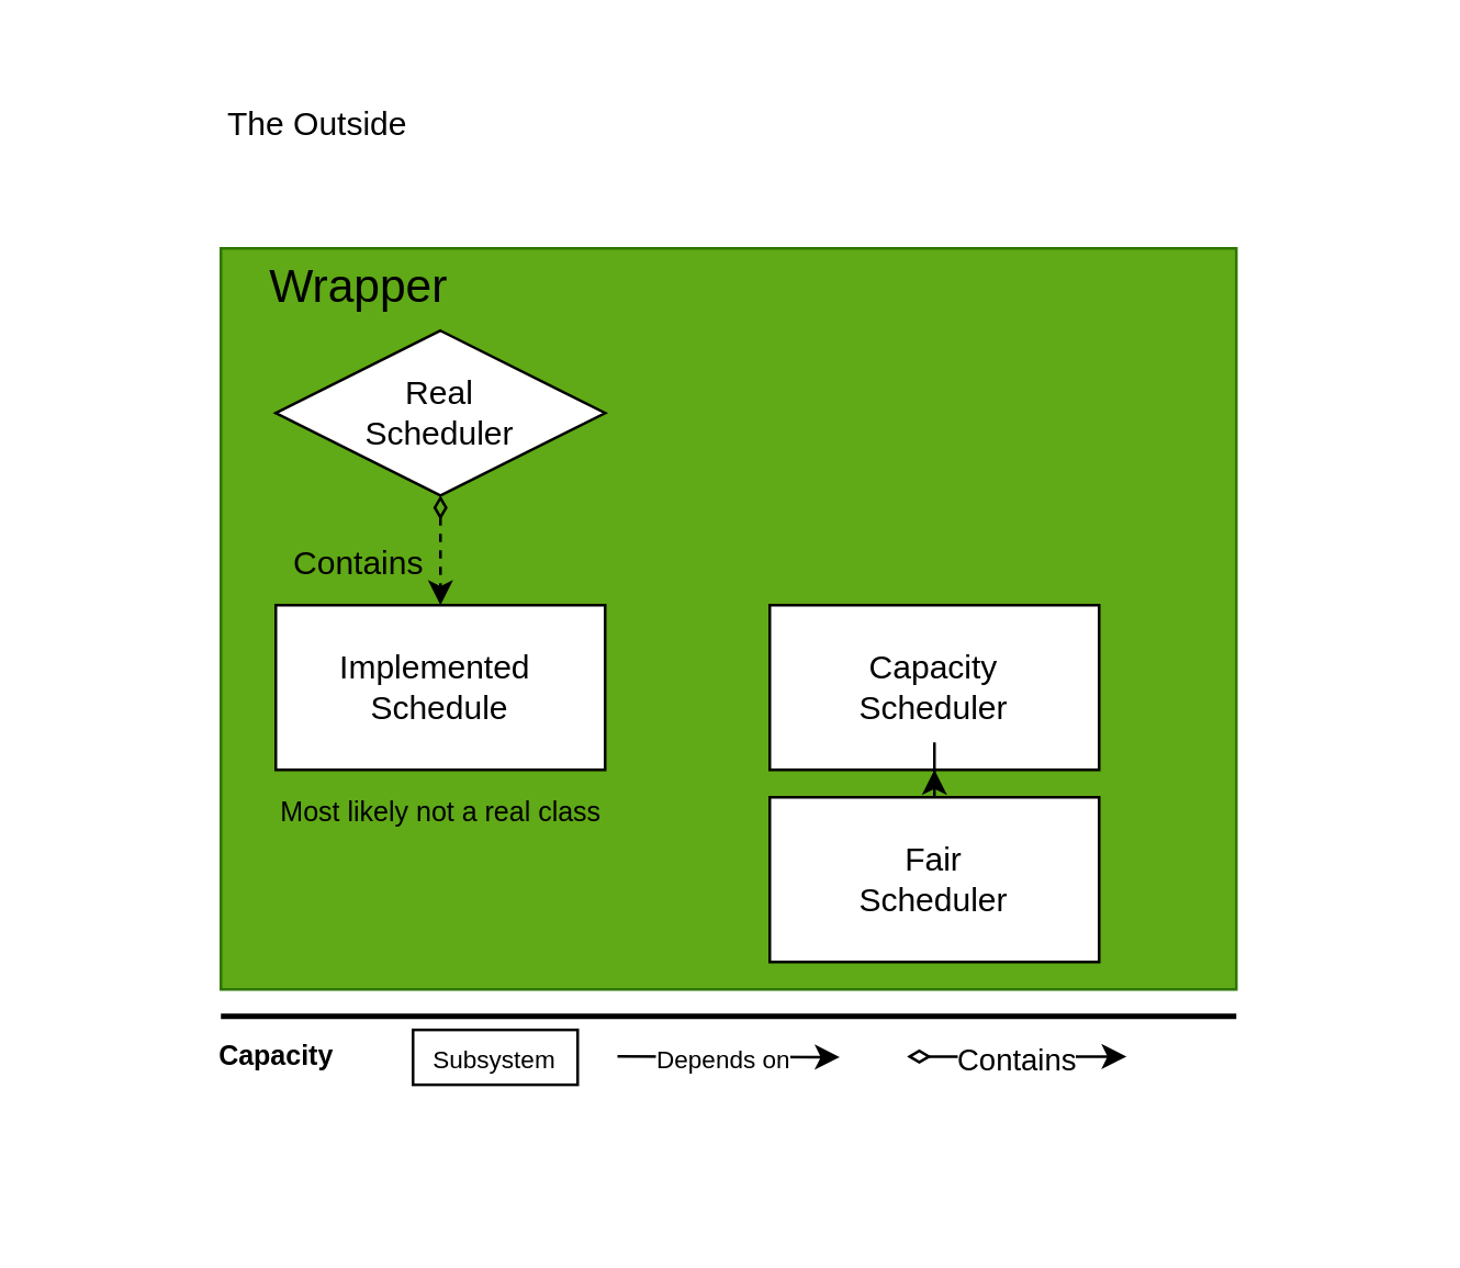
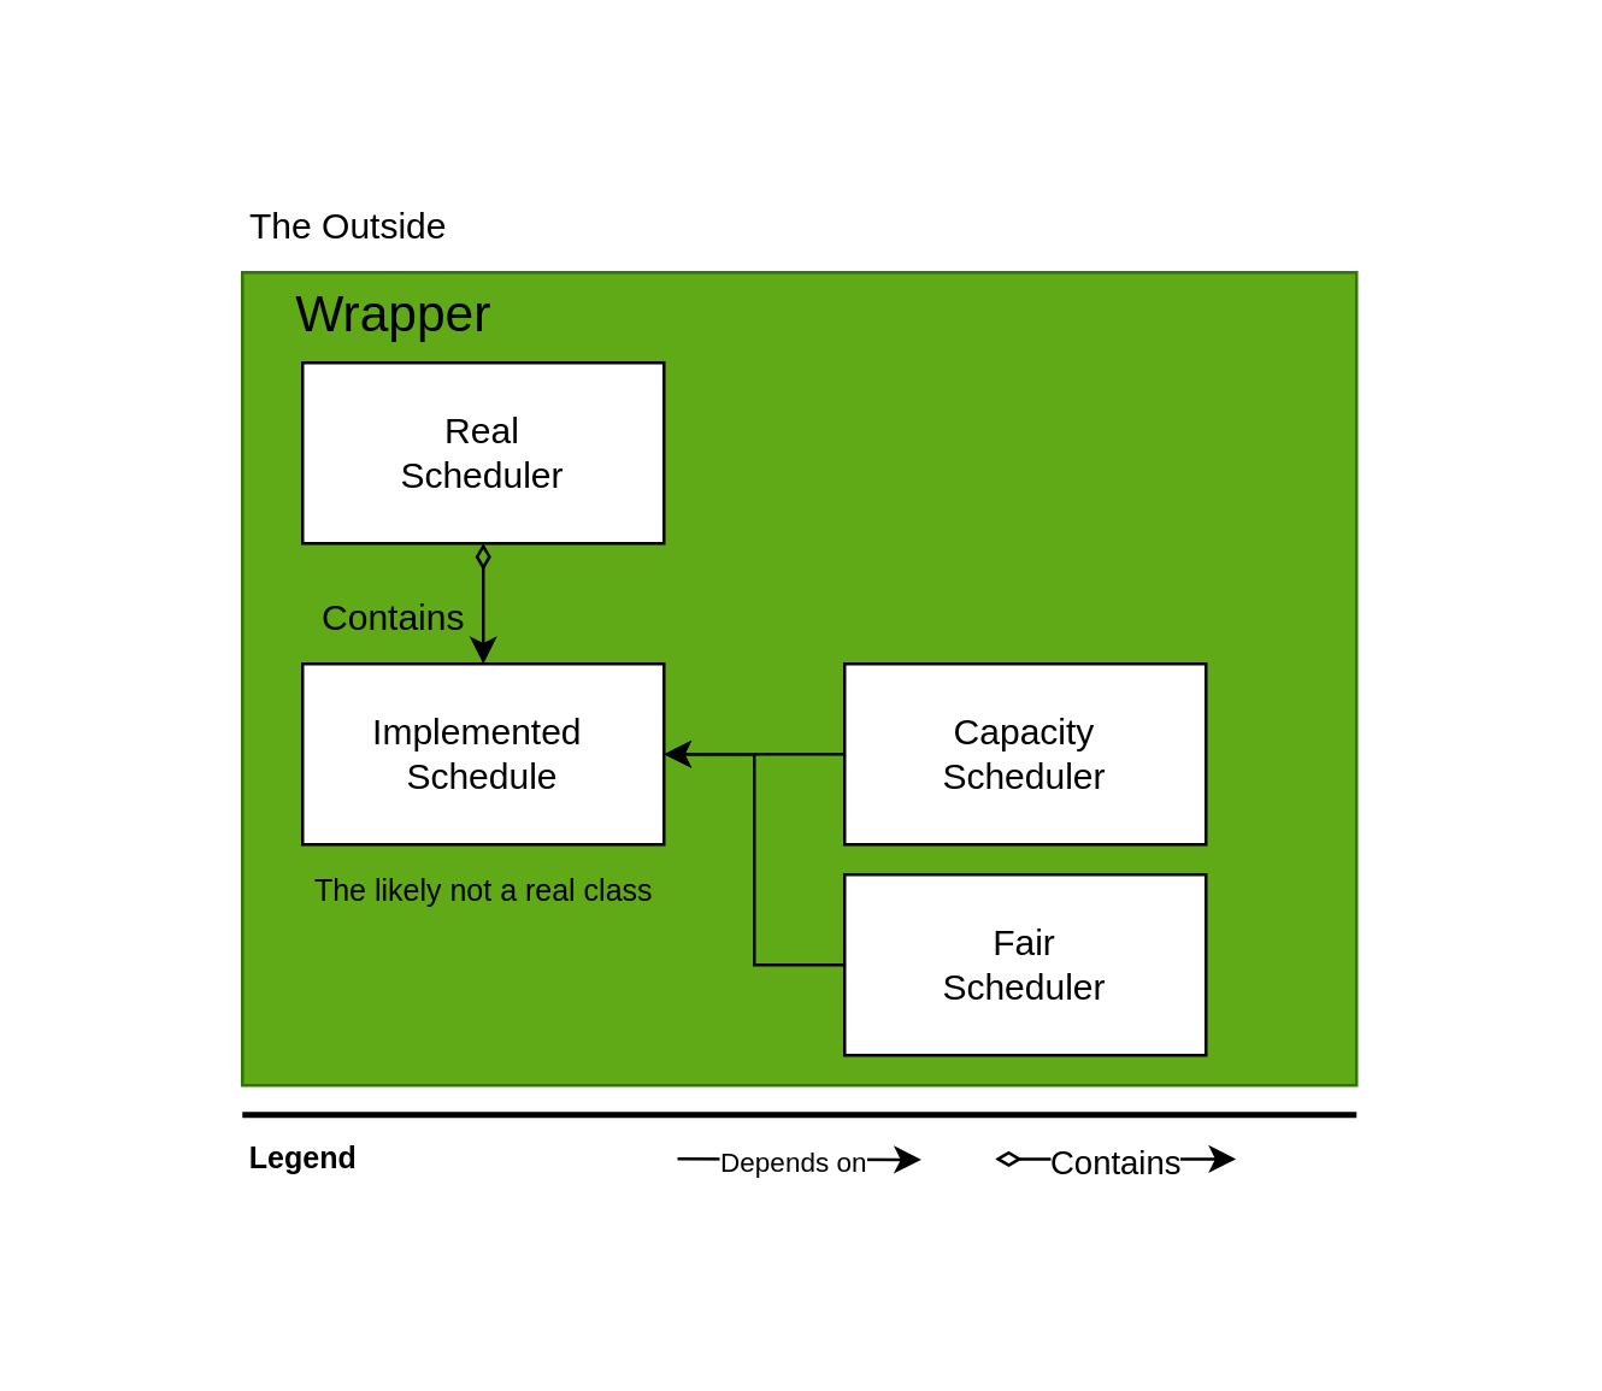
- <mxCell id="4" value="The Outside" style="text;html=1;align=center;verticalAlign=middle;resizable=0;points=[];autosize=1;strokeColor=none;fillColor=none;" parent="1" vertex="1"><mxGeometry x="70" y="30" width="90" height="30" as="geometry" /></mxCell>
+ <mxCell id="4" value="The Outside" style="text;html=1;align=center;verticalAlign=middle;resizable=0;points=[];autosize=1;strokeColor=none;fillColor=none;" parent="1" vertex="1"><mxGeometry x="70" y="60" width="90" height="30" as="geometry" /></mxCell>
- <mxCell id="7" value="&lt;div&gt;Real&lt;/div&gt;&lt;div&gt;Scheduler&lt;/div&gt;" style="rhombus;whiteSpace=wrap;html=1;" parent="1" vertex="1"><mxGeometry x="100" y="120" width="120" height="60" as="geometry" /></mxCell>
+ <mxCell id="7" value="&lt;div&gt;Real&lt;/div&gt;&lt;div&gt;Scheduler&lt;/div&gt;" style="rounded=0;whiteSpace=wrap;html=1;" parent="1" vertex="1"><mxGeometry x="100" y="120" width="120" height="60" as="geometry" /></mxCell>
- <mxCell id="6" style="edgeStyle=orthogonalEdgeStyle;rounded=0;orthogonalLoop=1;jettySize=auto;html=1;entryX=0.5;entryY=0;entryDx=0;entryDy=0;startArrow=diamondThin;startFill=0;strokeWidth=1;dashed=1;" parent="1" source="7" target="12" edge="1"><mxGeometry relative="1" as="geometry" /></mxCell>
+ <mxCell id="6" style="edgeStyle=orthogonalEdgeStyle;rounded=0;orthogonalLoop=1;jettySize=auto;html=1;entryX=0.5;entryY=0;entryDx=0;entryDy=0;startArrow=diamondThin;startFill=0;strokeWidth=1;" parent="1" source="7" target="12" edge="1"><mxGeometry relative="1" as="geometry" /></mxCell>
+ <mxCell id="8" style="edgeStyle=orthogonalEdgeStyle;rounded=0;orthogonalLoop=1;jettySize=auto;html=1;entryX=1;entryY=0.5;entryDx=0;entryDy=0;" parent="1" source="9" target="12" edge="1"><mxGeometry relative="1" as="geometry" /></mxCell>
- <mxCell id="10" style="edgeStyle=orthogonalEdgeStyle;rounded=0;orthogonalLoop=1;jettySize=auto;html=1;" parent="1" source="11" target="9" edge="1"><mxGeometry relative="1" as="geometry" /></mxCell>
+ <mxCell id="10" style="edgeStyle=orthogonalEdgeStyle;rounded=0;orthogonalLoop=1;jettySize=auto;html=1;entryX=1;entryY=0.5;entryDx=0;entryDy=0;" parent="1" source="11" target="12" edge="1"><mxGeometry relative="1" as="geometry" /></mxCell>
- <mxCell id="14" value="&lt;font style=&quot;font-size: 10px;&quot;&gt;Most likely not a real class&lt;/font&gt;" style="text;html=1;align=center;verticalAlign=middle;resizable=0;points=[];autosize=1;strokeColor=none;fillColor=none;" parent="1" vertex="1"><mxGeometry x="90" y="280" width="140" height="30" as="geometry" /></mxCell>
+ <mxCell id="14" value="&lt;font style=&quot;font-size: 10px;&quot;&gt;The likely not a real class&lt;/font&gt;" style="text;html=1;align=center;verticalAlign=middle;resizable=0;points=[];autosize=1;strokeColor=none;fillColor=none;" parent="1" vertex="1"><mxGeometry x="90" y="280" width="140" height="30" as="geometry" /></mxCell>
- <mxCell id="16" value="&lt;font style=&quot;font-size: 10px;&quot;&gt;Capacity&lt;/font&gt;" style="text;strokeColor=none;fillColor=none;html=1;fontSize=24;fontStyle=1;verticalAlign=middle;align=center;" vertex="1" parent="1"><mxGeometry x="50" y="360" width="100" height="40" as="geometry" /></mxCell>
+ <mxCell id="16" value="&lt;font style=&quot;font-size: 10px;&quot;&gt;Legend&lt;/font&gt;" style="text;strokeColor=none;fillColor=none;html=1;fontSize=24;fontStyle=1;verticalAlign=middle;align=center;" vertex="1" parent="1"><mxGeometry x="50" y="360" width="100" height="40" as="geometry" /></mxCell>
- <mxCell id="17" value="&lt;font style=&quot;font-size: 9px;&quot;&gt;Subsystem&lt;/font&gt;" style="rounded=0;whiteSpace=wrap;html=1;" vertex="1" parent="1"><mxGeometry x="150" y="374.75" width="60" height="20" as="geometry" /></mxCell>
